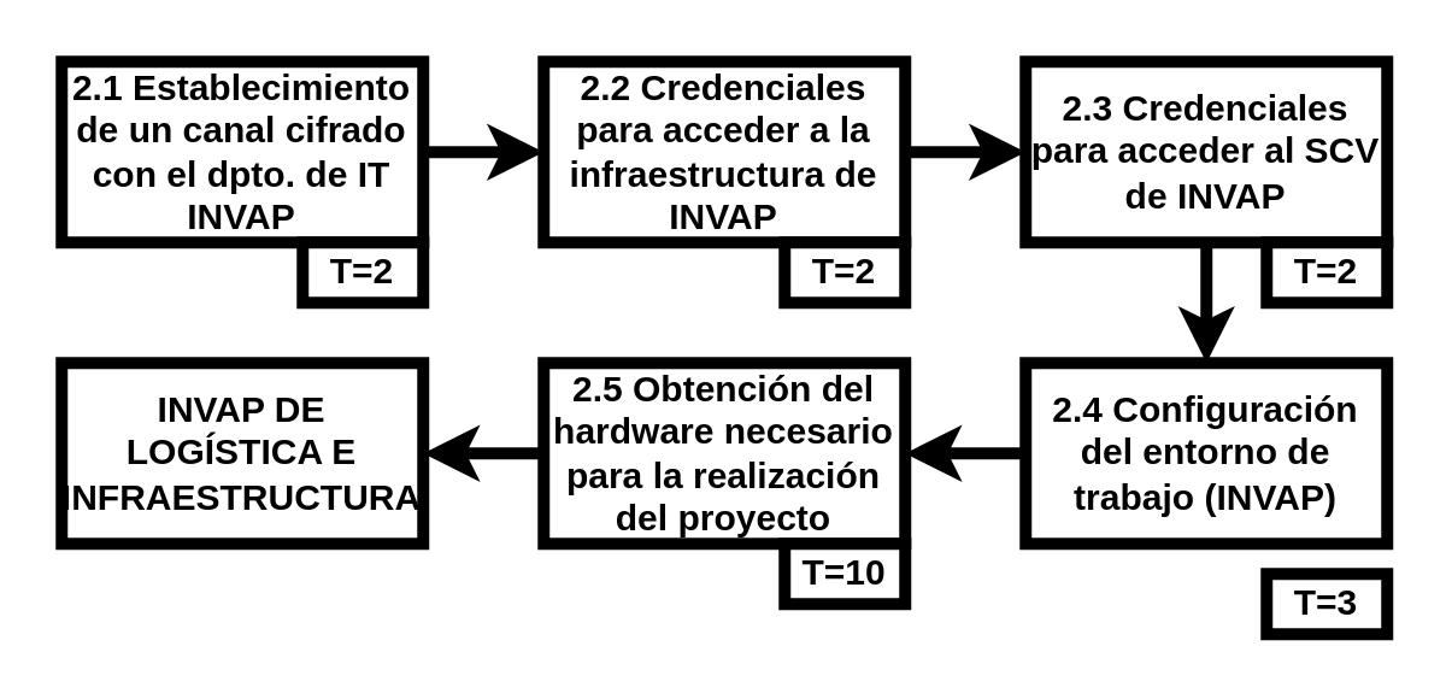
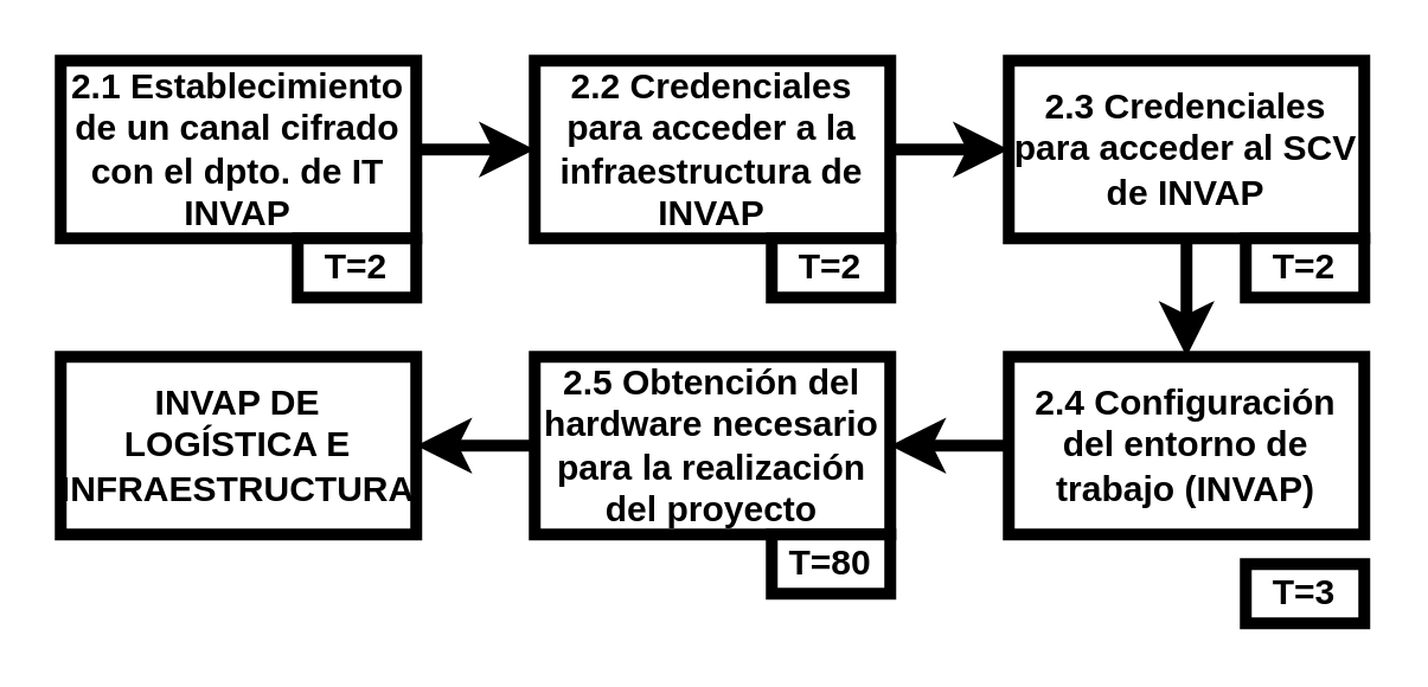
- <mxCell id="16" value="&lt;b&gt;T=10&lt;/b&gt;" style="rounded=0;whiteSpace=wrap;html=1;strokeWidth=4;" parent="1" vertex="1"><mxGeometry x="260" y="180" width="40" height="20" as="geometry" /></mxCell>
+ <mxCell id="16" value="&lt;b&gt;T=80&lt;/b&gt;" style="rounded=0;whiteSpace=wrap;html=1;strokeWidth=4;" parent="1" vertex="1"><mxGeometry x="260" y="180" width="40" height="20" as="geometry" /></mxCell>
